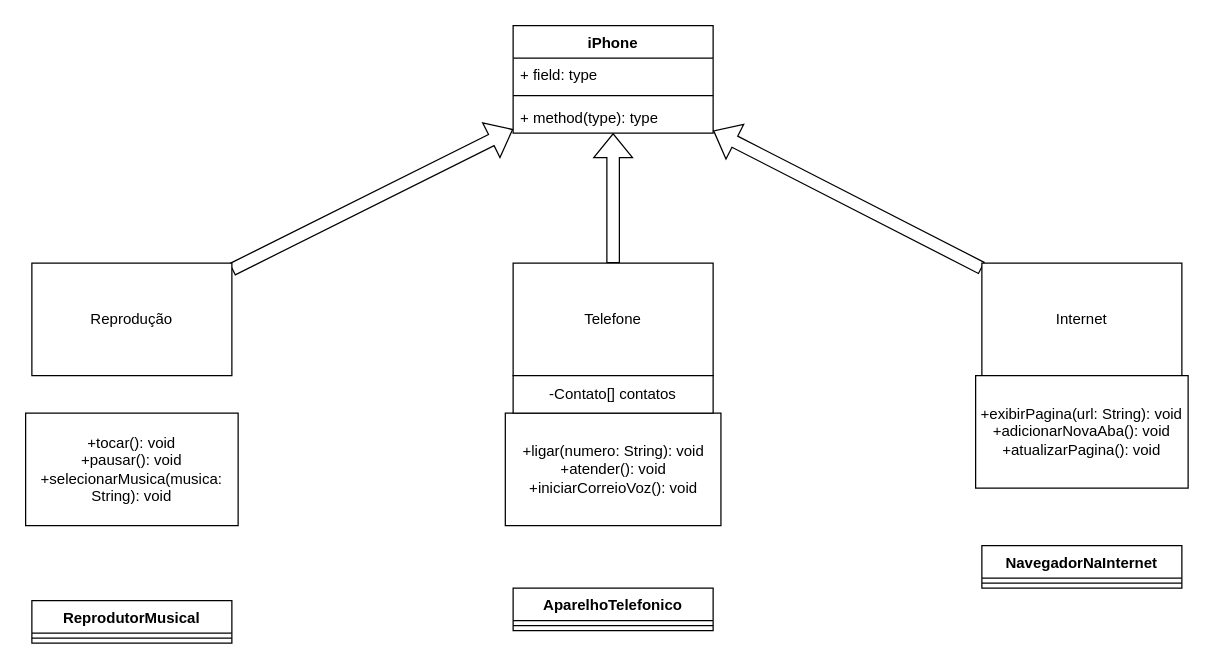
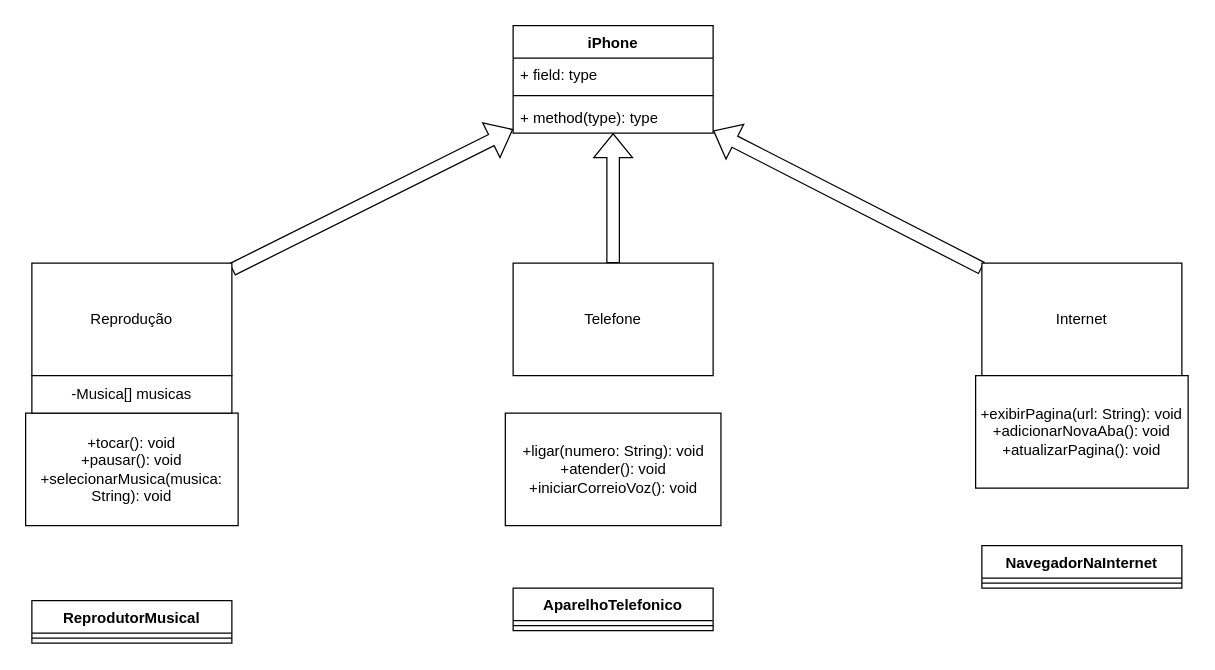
+ <mxCell id="22" value="-Musica[] musicas" style="html=1;whiteSpace=wrap;" vertex="1" parent="19"><mxGeometry x="5" y="90" width="160" height="30" as="geometry" /></mxCell>
- <mxCell id="18" value="-Contato[] contatos" style="html=1;whiteSpace=wrap;" vertex="1" parent="15"><mxGeometry x="6.25" y="90" width="160" height="30" as="geometry" /></mxCell>
